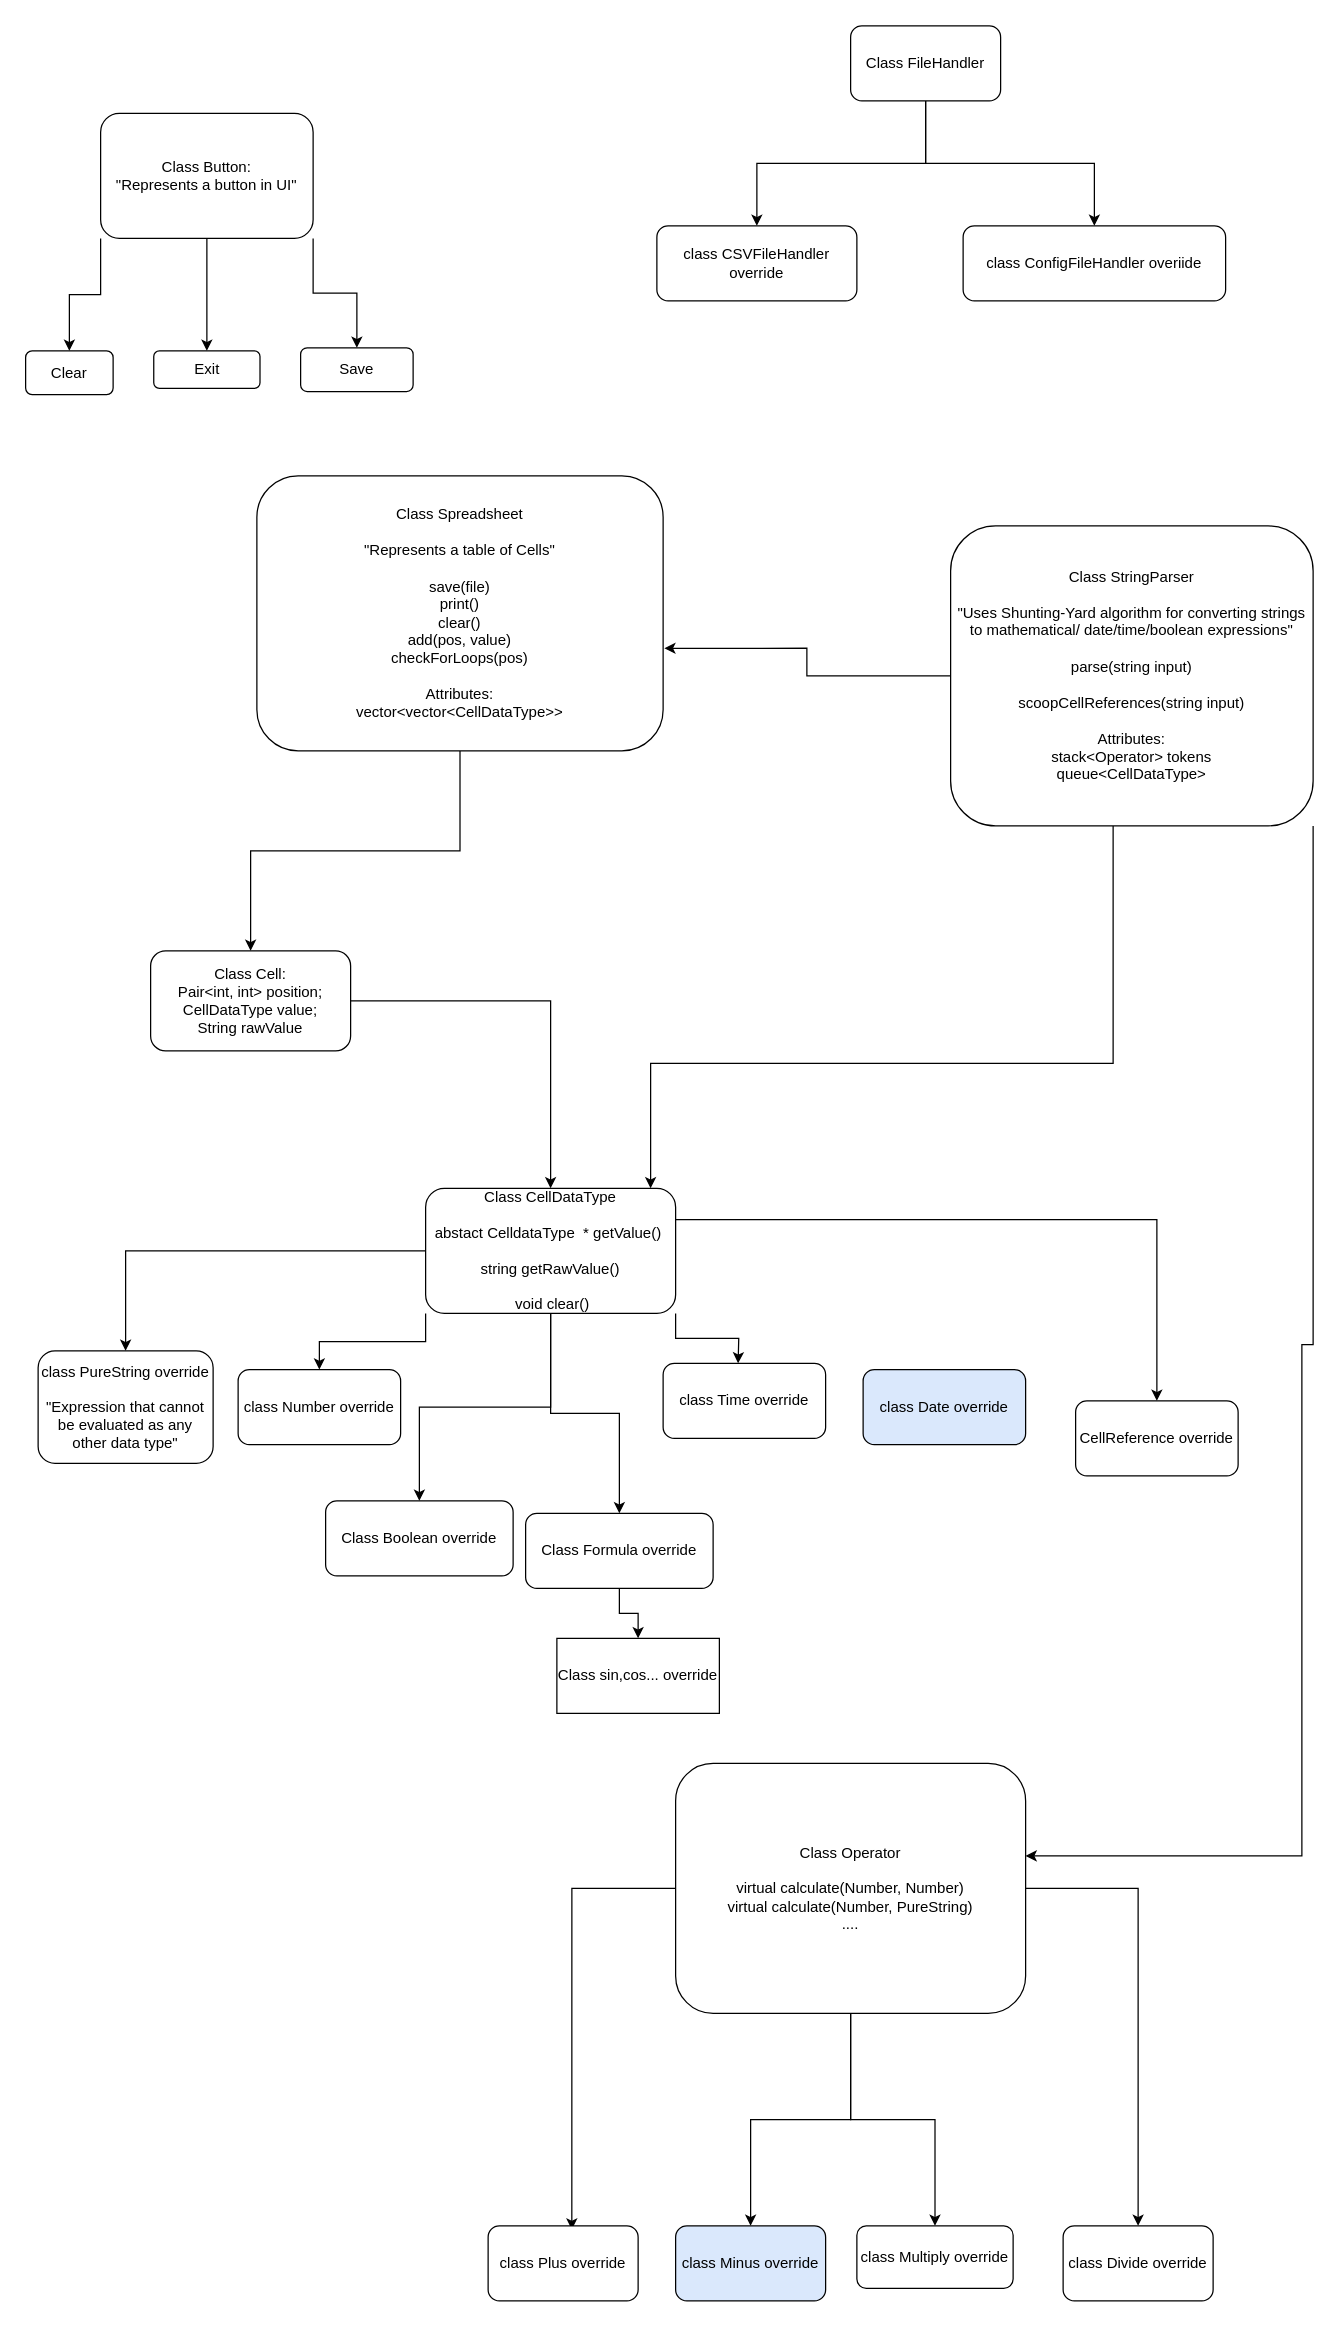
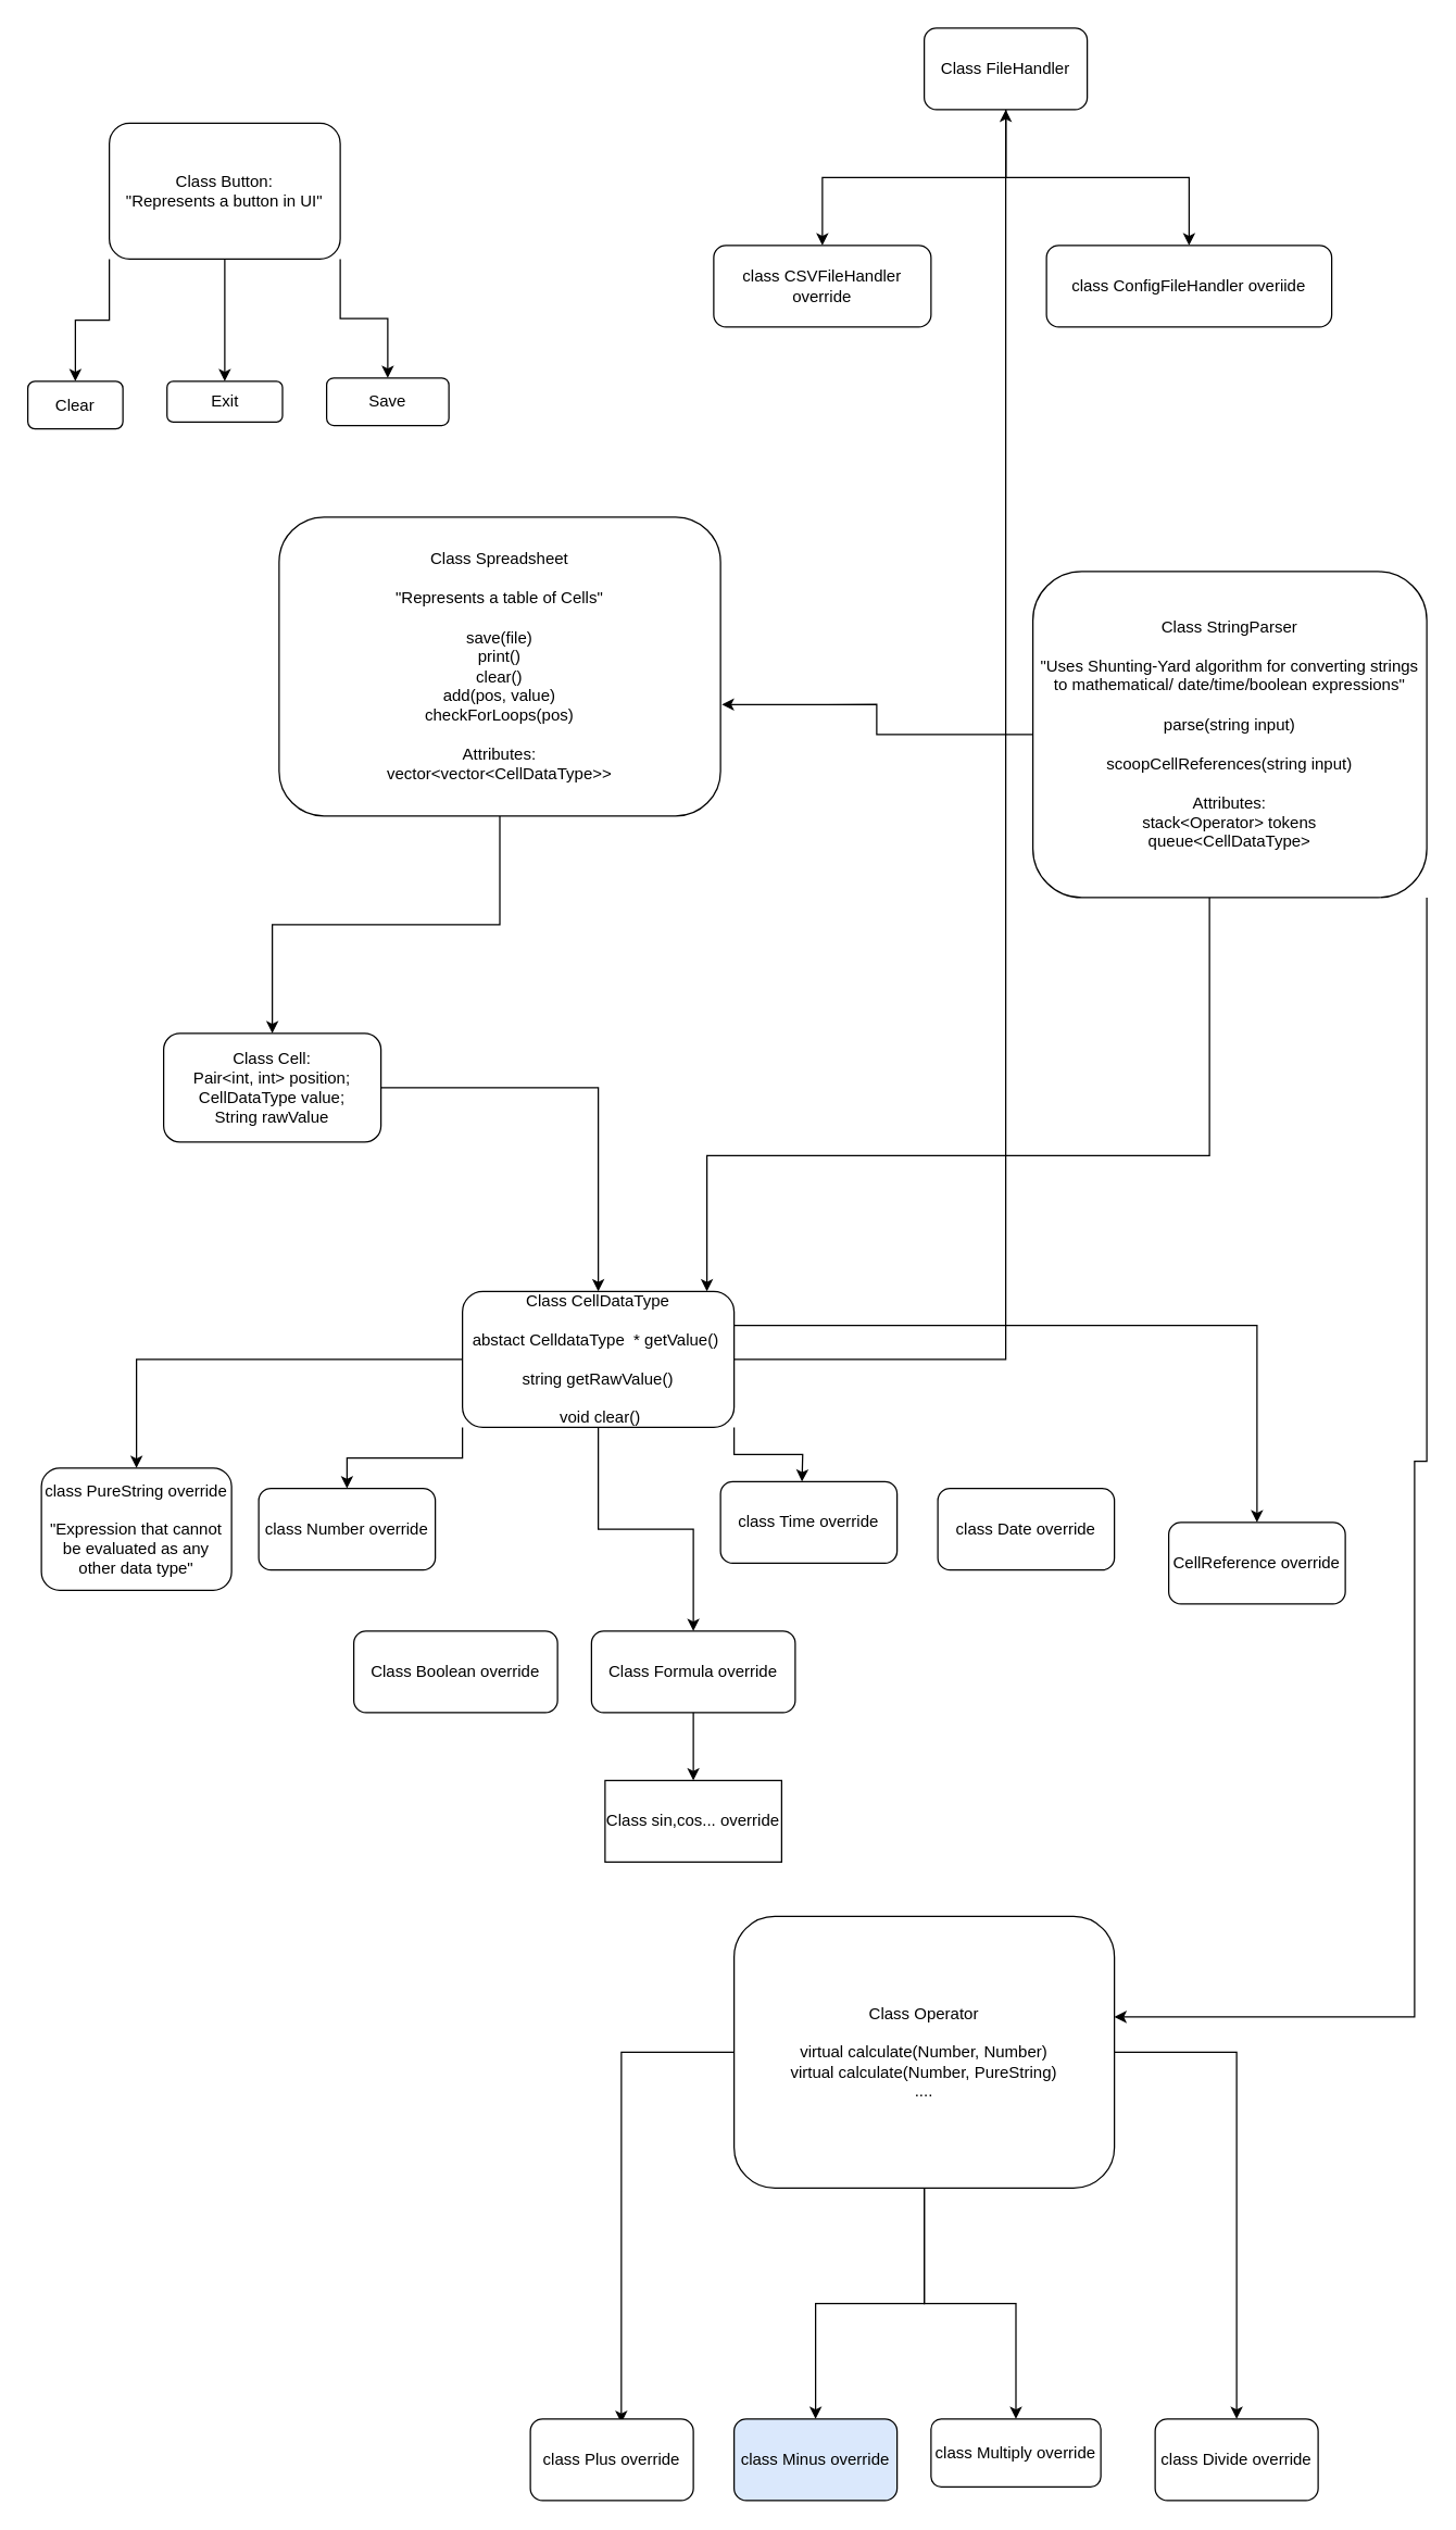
- <mxCell id="8" style="edgeStyle=orthogonalEdgeStyle;rounded=0;orthogonalLoop=1;jettySize=auto;html=1;entryX=0.5;entryY=0;entryDx=0;entryDy=0;" parent="1" source="12" target="17" edge="1"><mxGeometry relative="1" as="geometry" /></mxCell>
+ <mxCell id="8" style="edgeStyle=orthogonalEdgeStyle;rounded=0;orthogonalLoop=1;jettySize=auto;html=1;" parent="1" source="12" target="44" edge="1"><mxGeometry relative="1" as="geometry" /></mxCell>
- <mxCell id="15" value="class Date override" style="rounded=1;whiteSpace=wrap;html=1;fillColor=#dae8fc;" parent="1" vertex="1"><mxGeometry x="690" y="1095" width="130" height="60" as="geometry" /></mxCell>
+ <mxCell id="15" value="class Date override" style="rounded=1;whiteSpace=wrap;html=1;" parent="1" vertex="1"><mxGeometry x="690" y="1095" width="130" height="60" as="geometry" /></mxCell>
- <mxCell id="19" value="Class Formula override" style="rounded=1;whiteSpace=wrap;html=1;" parent="1" vertex="1"><mxGeometry x="420" y="1210" width="150" height="60" as="geometry" /></mxCell>
+ <mxCell id="19" value="Class Formula override" style="rounded=1;whiteSpace=wrap;html=1;" parent="1" vertex="1"><mxGeometry x="435" y="1200" width="150" height="60" as="geometry" /></mxCell>
